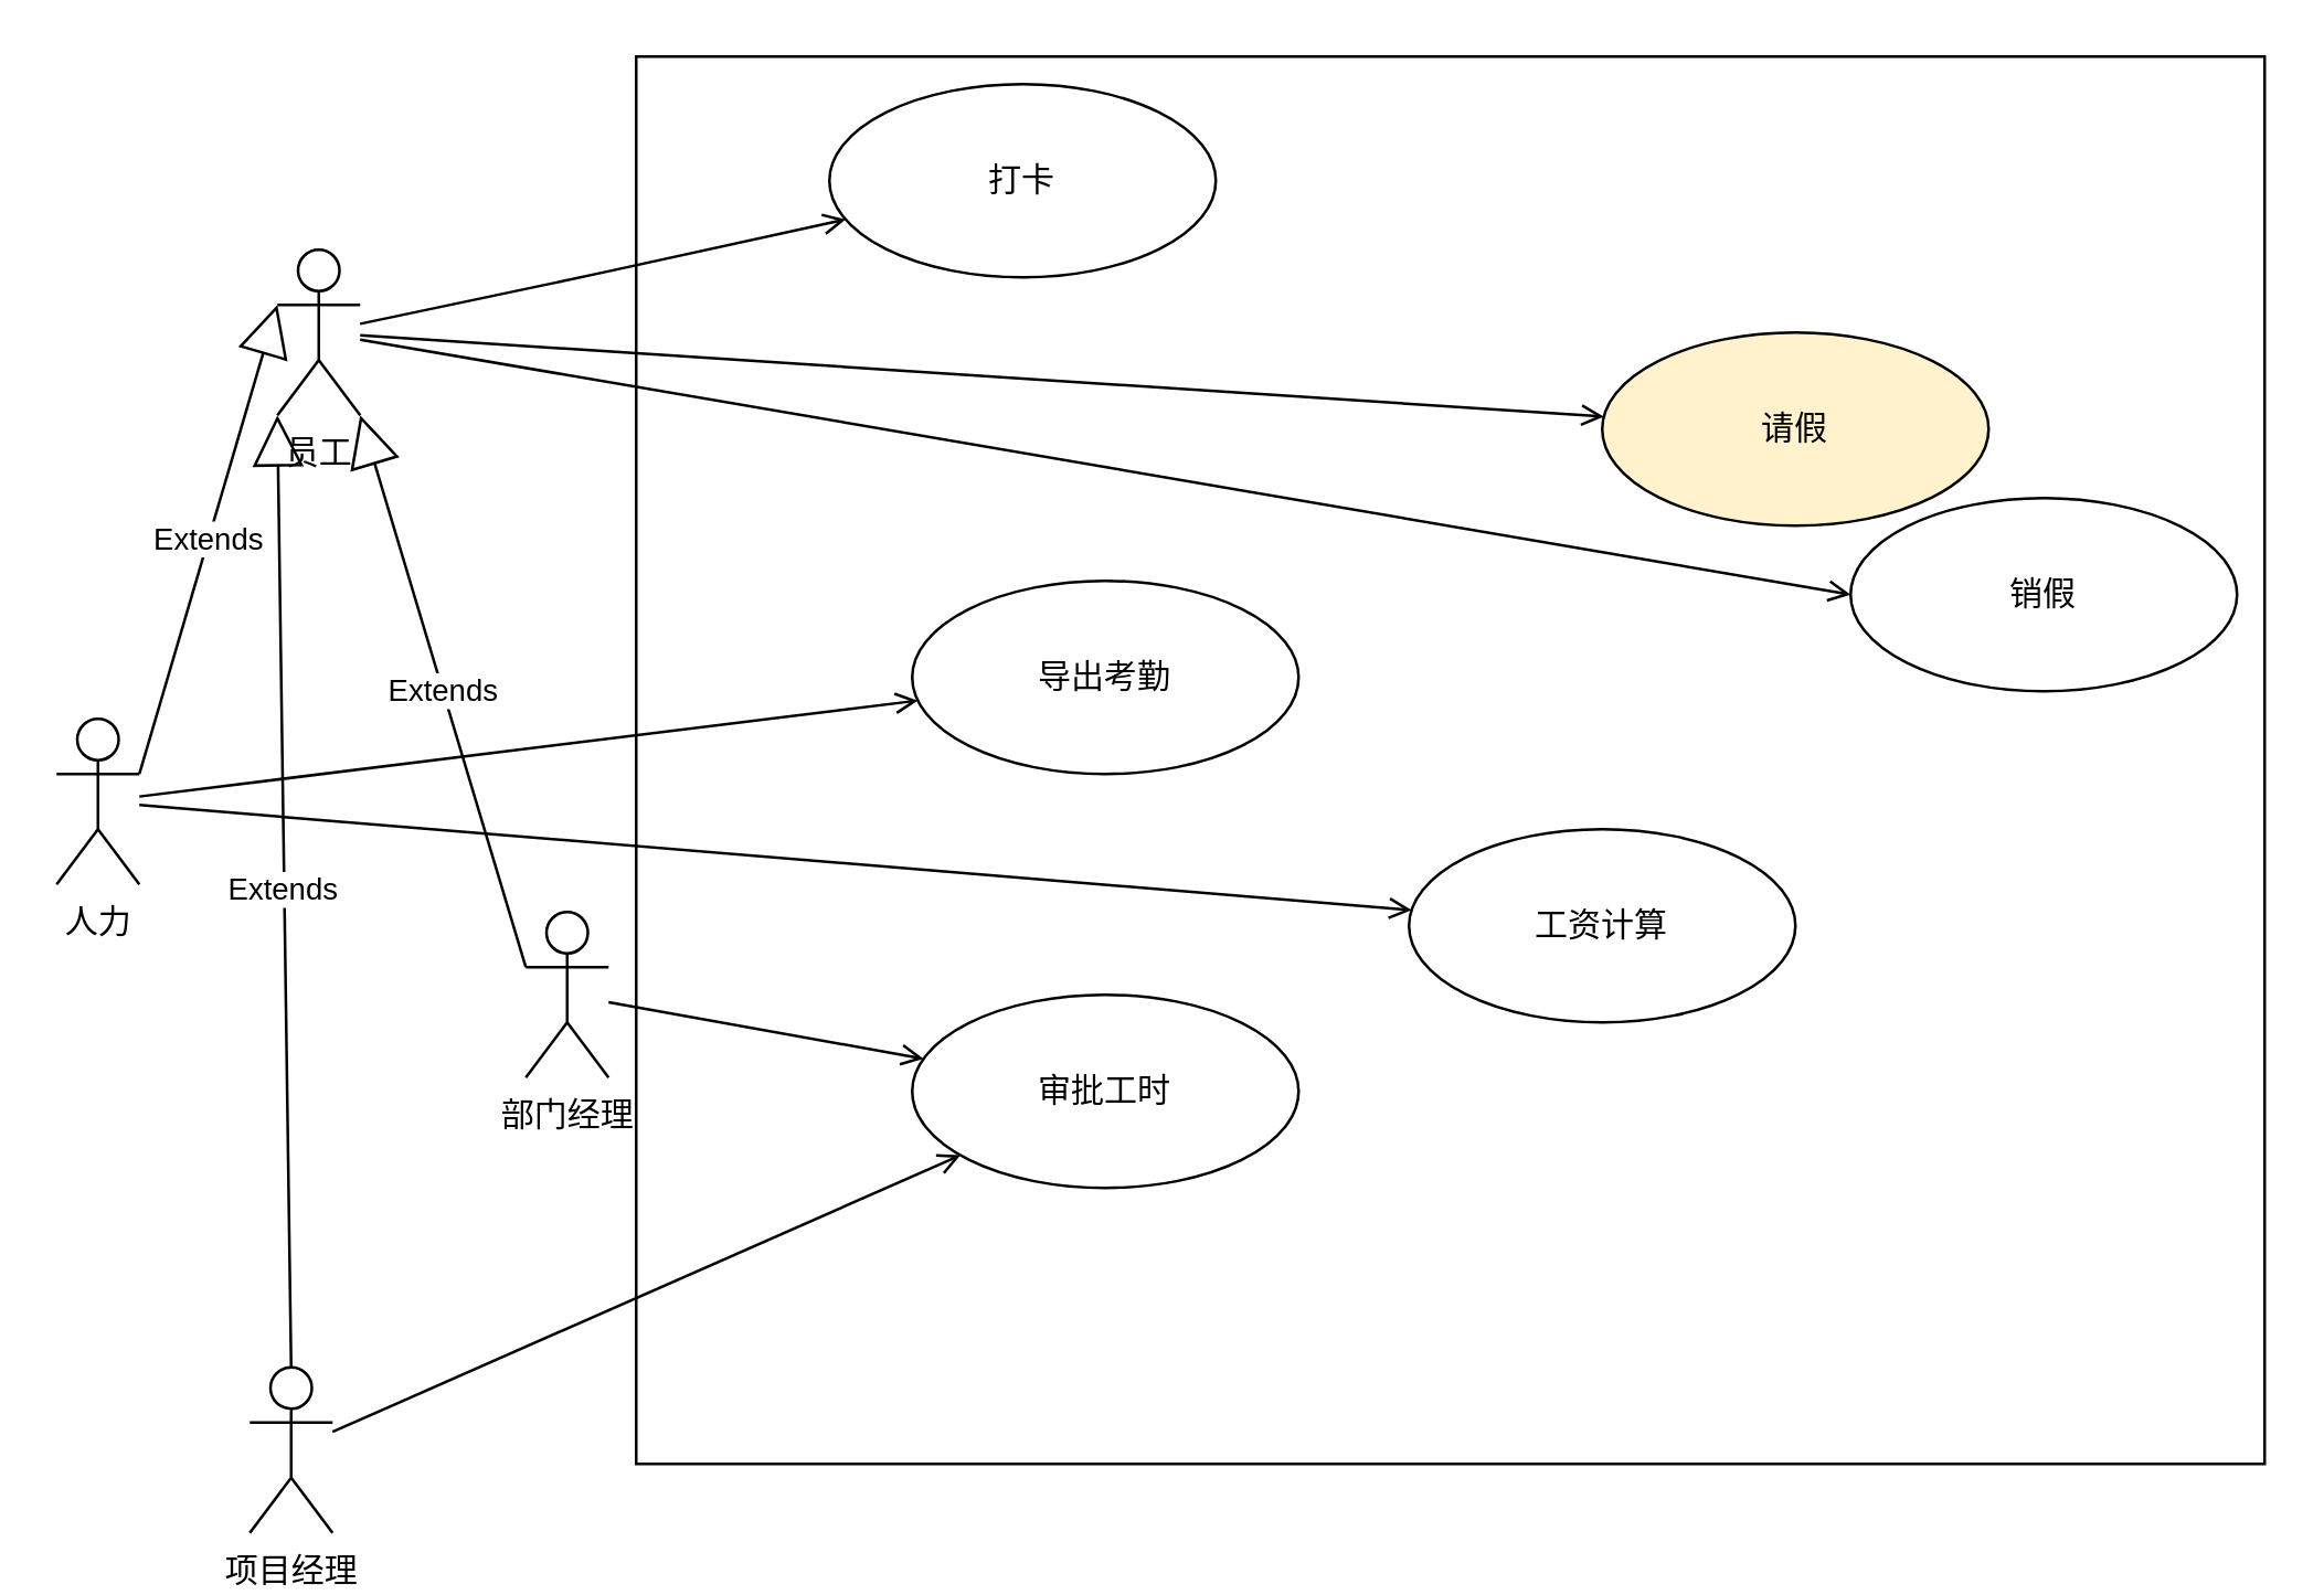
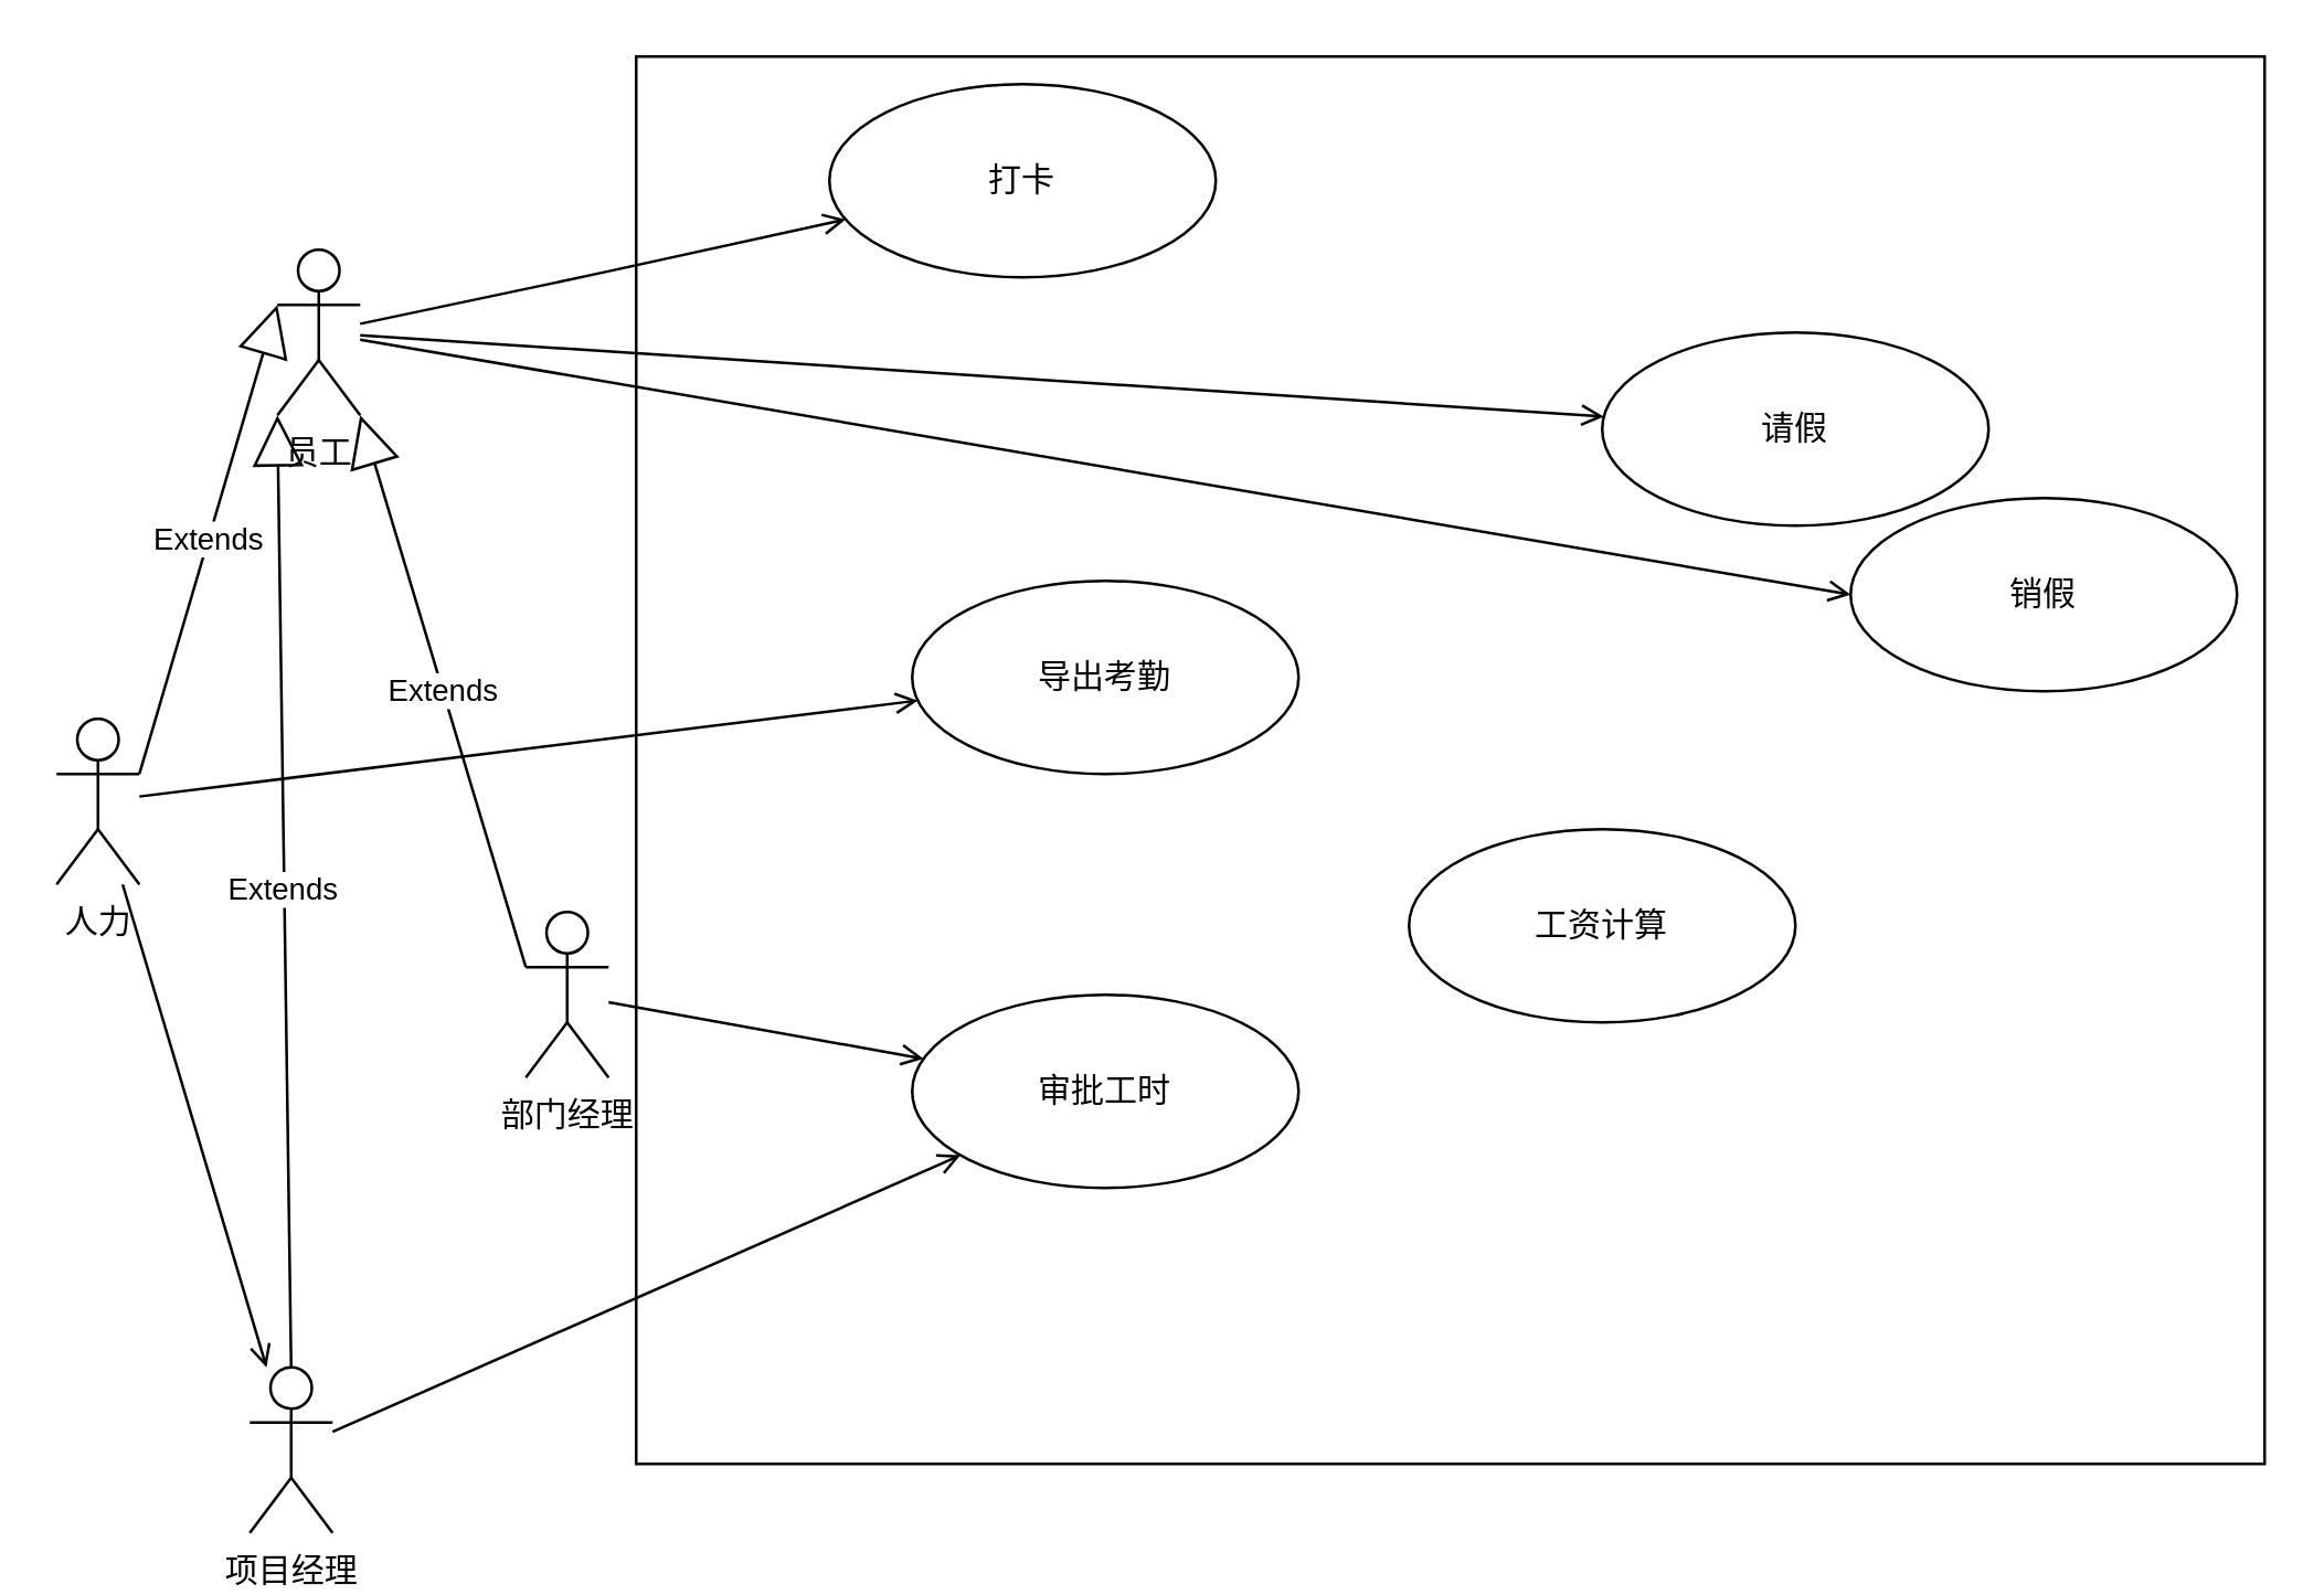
- <mxCell id="15" value="请假" style="ellipse;whiteSpace=wrap;html=1;fillColor=#fff2cc;" vertex="1" parent="1"><mxGeometry x="580" y="120" width="140" height="70" as="geometry" /></mxCell>
+ <mxCell id="15" value="请假" style="ellipse;whiteSpace=wrap;html=1;" vertex="1" parent="1"><mxGeometry x="580" y="120" width="140" height="70" as="geometry" /></mxCell>
- <mxCell id="13" style="edgeStyle=none;orthogonalLoop=1;jettySize=auto;html=1;endArrow=open;endFill=0;" edge="1" parent="1" source="14" target="20"><mxGeometry relative="1" as="geometry" /></mxCell>
+ <mxCell id="13" style="edgeStyle=none;orthogonalLoop=1;jettySize=auto;html=1;endArrow=open;endFill=0;" edge="1" parent="1" source="14" target="4"><mxGeometry relative="1" as="geometry" /></mxCell>
